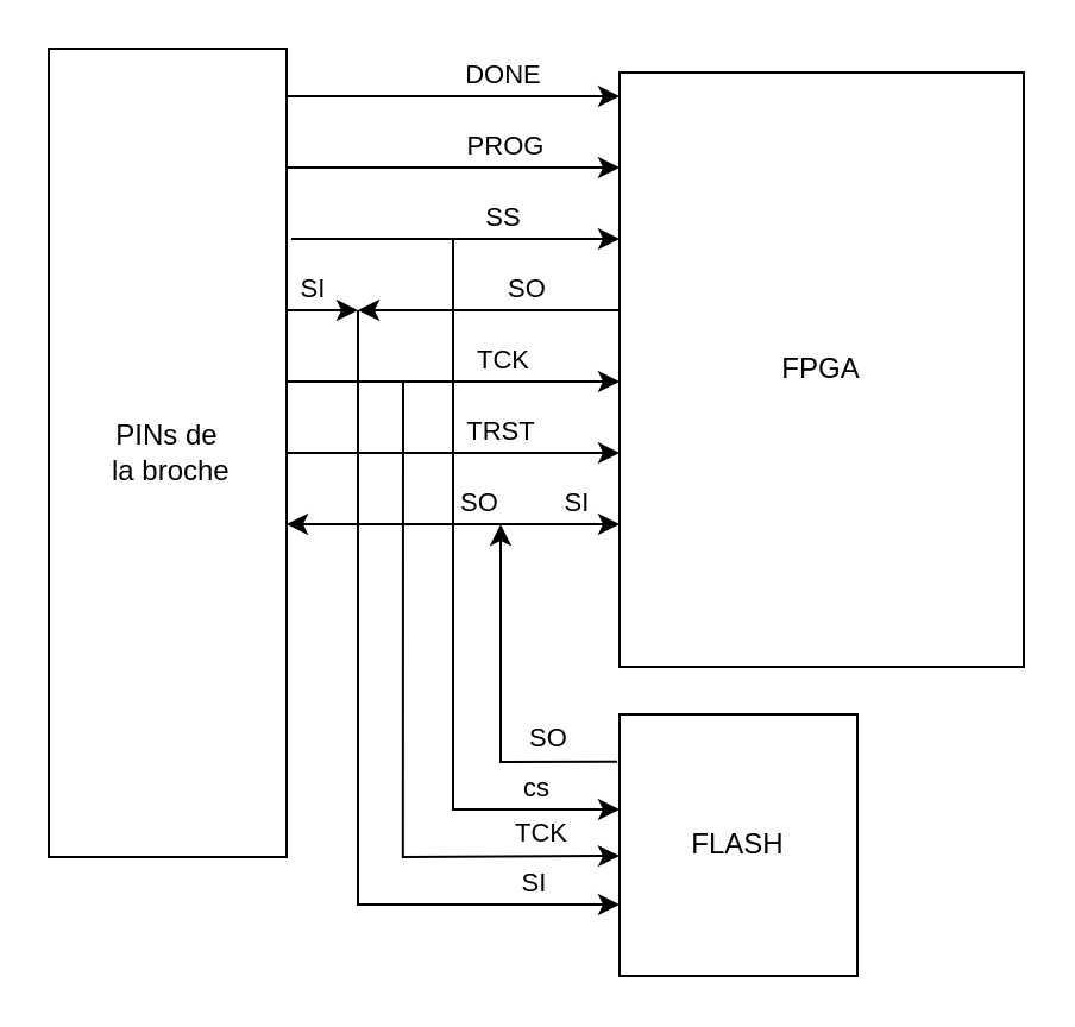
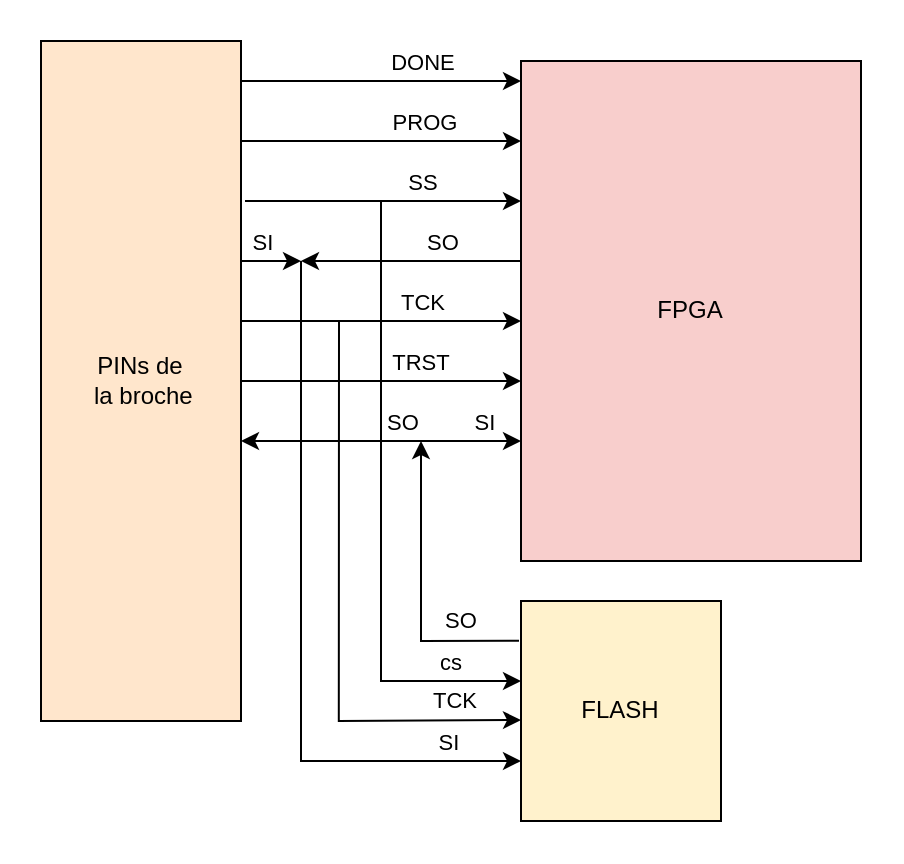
- <mxCell id="5" value="FPGA" style="rounded=0;whiteSpace=wrap;html=1;" vertex="1" parent="1"><mxGeometry x="260" y="30" width="170" height="250" as="geometry" /></mxCell>
+ <mxCell id="5" value="FPGA" style="rounded=0;whiteSpace=wrap;html=1;fillColor=#f8cecc;" vertex="1" parent="1"><mxGeometry x="260" y="30" width="170" height="250" as="geometry" /></mxCell>
- <mxCell id="4" value="PINs de&lt;br&gt;&amp;nbsp;la broche" style="rounded=0;whiteSpace=wrap;html=1;" vertex="1" parent="1"><mxGeometry x="20" y="20" width="100" height="340" as="geometry" /></mxCell>
+ <mxCell id="4" value="PINs de&lt;br&gt;&amp;nbsp;la broche" style="rounded=0;whiteSpace=wrap;html=1;fillColor=#ffe6cc;" vertex="1" parent="1"><mxGeometry x="20" y="20" width="100" height="340" as="geometry" /></mxCell>
- <mxCell id="6" value="FLASH" style="rounded=0;whiteSpace=wrap;html=1;" vertex="1" parent="1"><mxGeometry x="260" y="300" width="100" height="110" as="geometry" /></mxCell>
+ <mxCell id="6" value="FLASH" style="rounded=0;whiteSpace=wrap;html=1;fillColor=#fff2cc;" vertex="1" parent="1"><mxGeometry x="260" y="300" width="100" height="110" as="geometry" /></mxCell>
